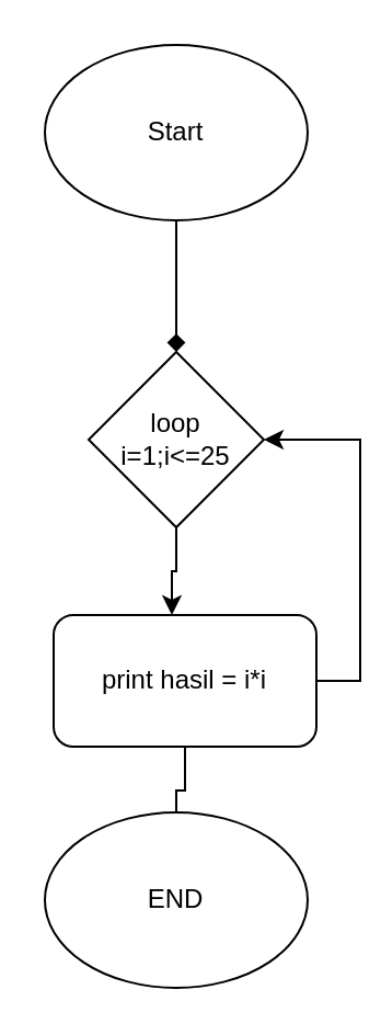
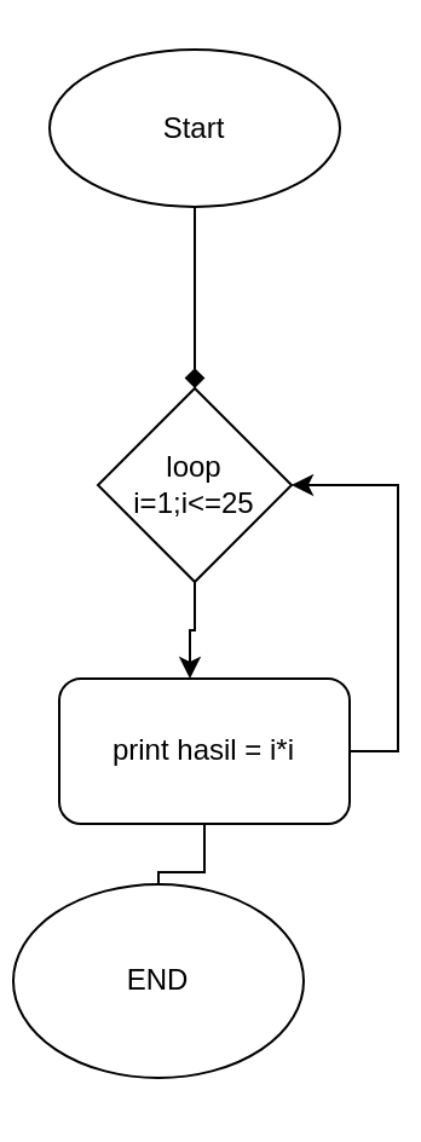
- <mxCell id="3" value="Start" style="ellipse;whiteSpace=wrap;html=1;" vertex="1" parent="1"><mxGeometry x="20" y="20" width="120" height="80" as="geometry" /></mxCell>
+ <mxCell id="3" value="Start" style="ellipse;whiteSpace=wrap;html=1;" vertex="1" parent="1"><mxGeometry x="20" y="20" width="120" height="65" as="geometry" /></mxCell>
- <mxCell id="9" value="END" style="ellipse;whiteSpace=wrap;html=1;" vertex="1" parent="1"><mxGeometry x="20" y="370" width="120" height="80" as="geometry" /></mxCell>
+ <mxCell id="9" value="END" style="ellipse;whiteSpace=wrap;html=1;" vertex="1" parent="1"><mxGeometry x="5" y="365" width="120" height="80" as="geometry" /></mxCell>
